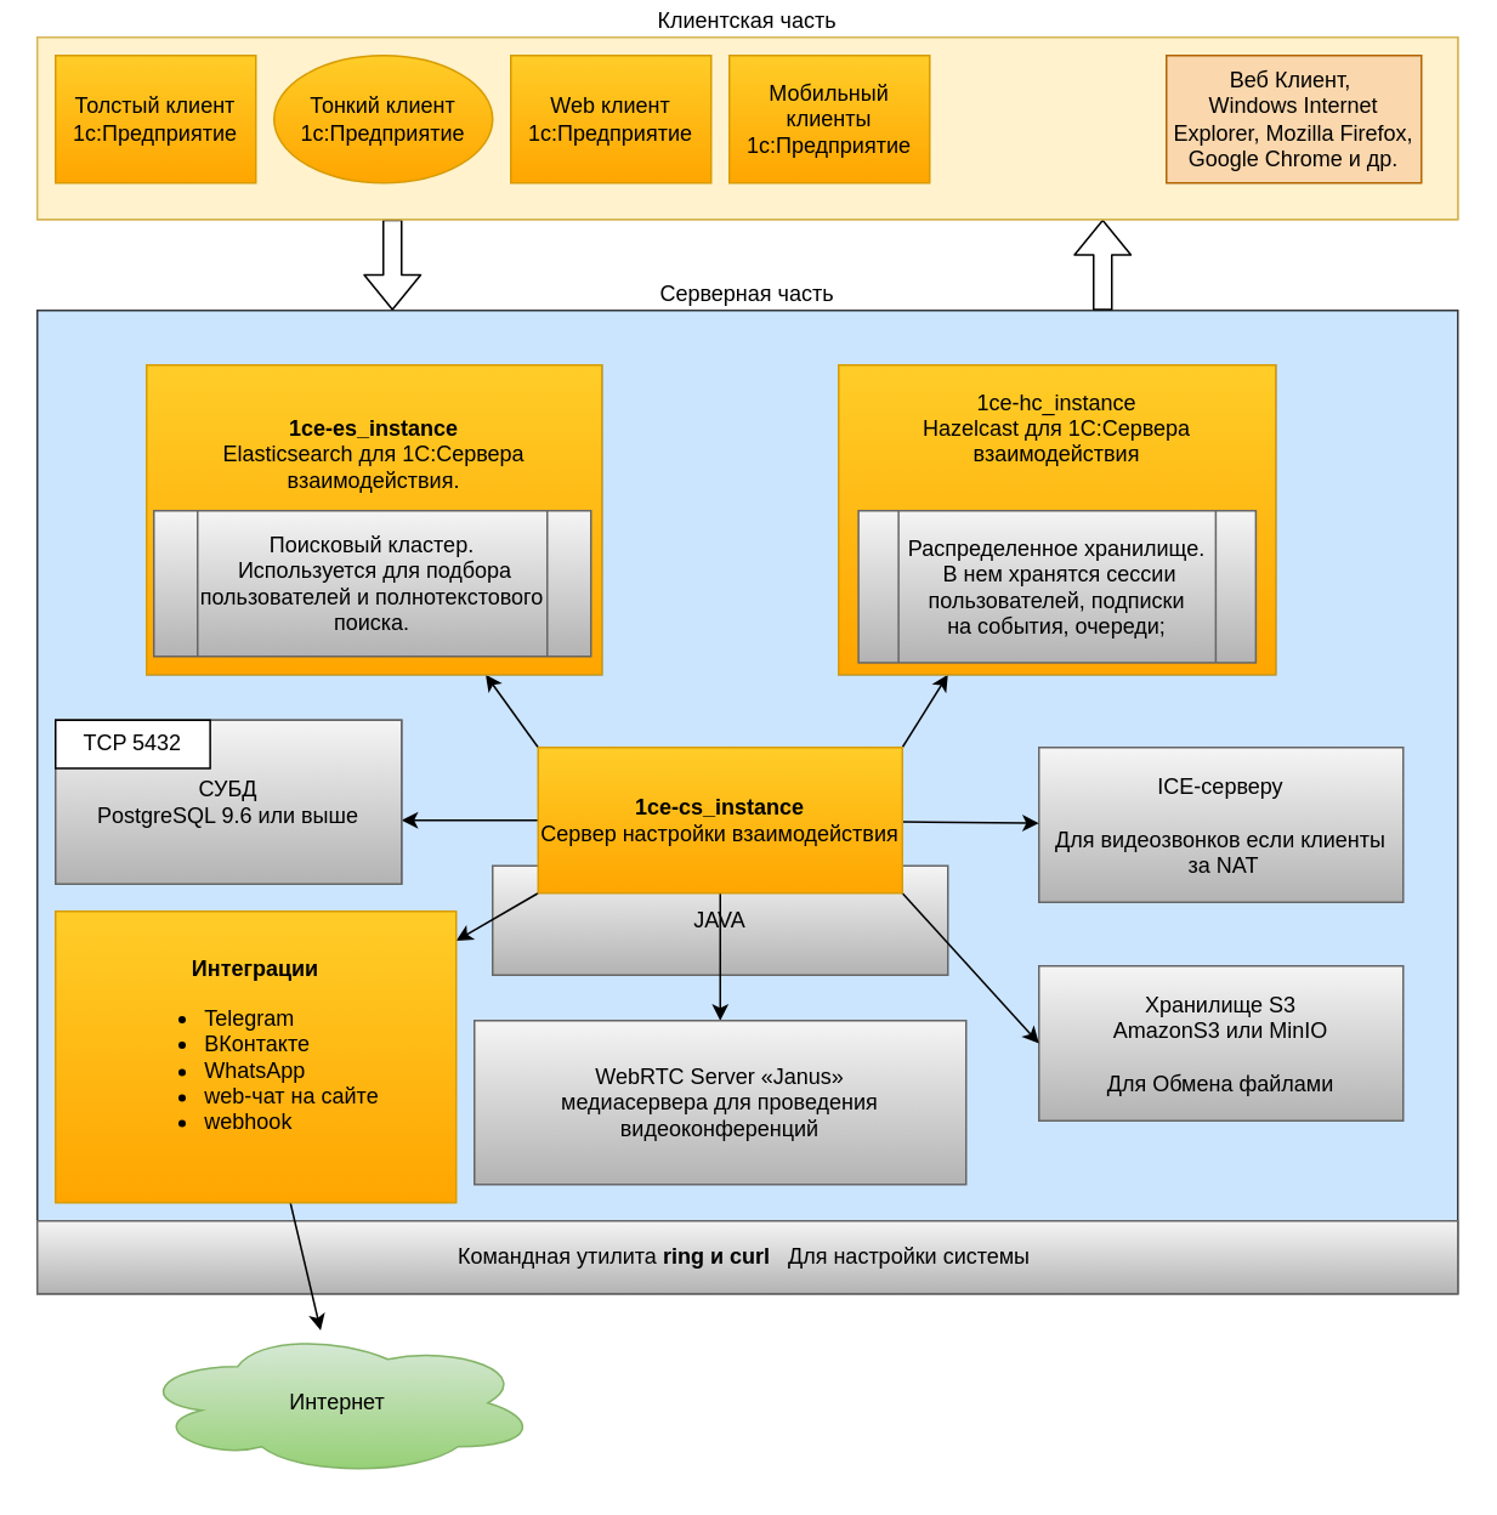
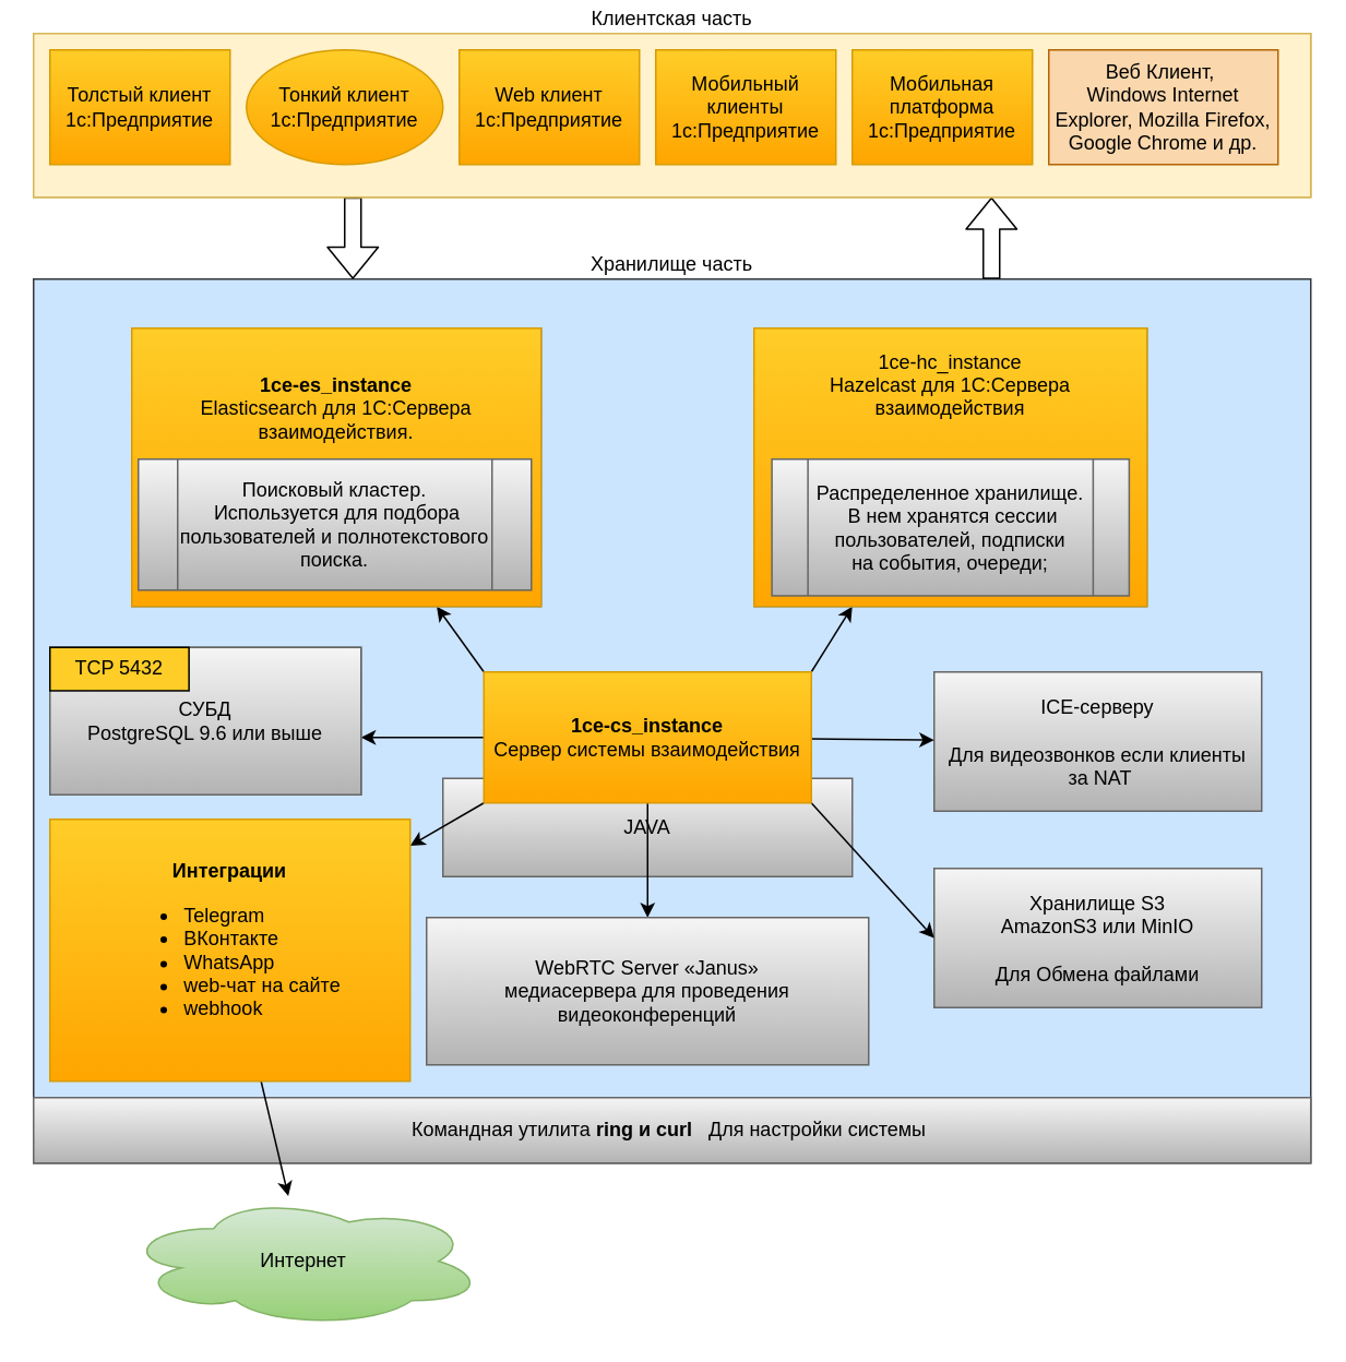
+ <mxCell id="28" value="Мобильная платформа&lt;br&gt;1с:Предприятие" style="rounded=0;whiteSpace=wrap;html=1;fillColor=#ffcd28;strokeColor=#d79b00;gradientColor=#ffa500;" vertex="1" parent="1"><mxGeometry x="520" y="30" width="110" height="70" as="geometry" /></mxCell>
- <mxCell id="2" value="&lt;span class=&quot;Bold&quot;&gt;Серверная&amp;nbsp;часть&lt;br&gt;&lt;/span&gt;" style="rounded=0;whiteSpace=wrap;html=1;labelPosition=center;verticalLabelPosition=top;align=center;verticalAlign=bottom;fillColor=#cce5ff;strokeColor=#36393d;" vertex="1" parent="1"><mxGeometry x="20" y="170" width="780" height="540" as="geometry" /></mxCell>
+ <mxCell id="2" value="&lt;span class=&quot;Bold&quot;&gt;Хранилище&amp;nbsp;часть&lt;br&gt;&lt;/span&gt;" style="rounded=0;whiteSpace=wrap;html=1;labelPosition=center;verticalLabelPosition=top;align=center;verticalAlign=bottom;fillColor=#cce5ff;strokeColor=#36393d;" vertex="1" parent="1"><mxGeometry x="20" y="170" width="780" height="540" as="geometry" /></mxCell>
- <mxCell id="36" value="TCP 5432" style="rounded=0;whiteSpace=wrap;html=1;" vertex="1" parent="1"><mxGeometry x="30" y="395" width="84.916" height="26.471" as="geometry" /></mxCell>
+ <mxCell id="36" value="TCP 5432" style="rounded=0;whiteSpace=wrap;html=1;fillColor=#ffcd28;" vertex="1" parent="1"><mxGeometry x="30" y="395" width="84.916" height="26.471" as="geometry" /></mxCell>
- <mxCell id="17" value="&lt;b&gt;1ce-cs_instance&lt;/b&gt;&lt;br&gt;Сервер настройки взаимодействия" style="rounded=0;whiteSpace=wrap;html=1;noLabel=0;fillColor=#ffcd28;strokeColor=#d79b00;gradientColor=#ffa500;" vertex="1" parent="1"><mxGeometry x="295" y="410" width="200" height="80" as="geometry" /></mxCell>
+ <mxCell id="17" value="&lt;b&gt;1ce-cs_instance&lt;/b&gt;&lt;br&gt;Сервер системы взаимодействия" style="rounded=0;whiteSpace=wrap;html=1;noLabel=0;fillColor=#ffcd28;strokeColor=#d79b00;gradientColor=#ffa500;" vertex="1" parent="1"><mxGeometry x="295" y="410" width="200" height="80" as="geometry" /></mxCell>
